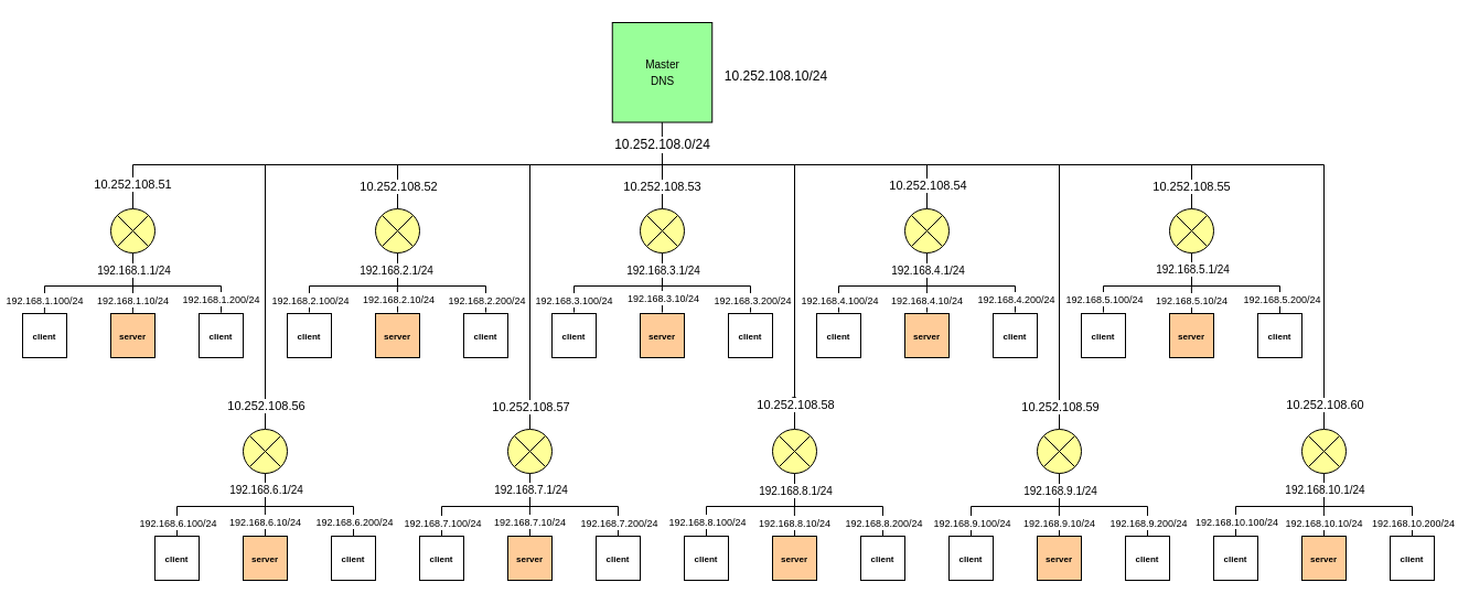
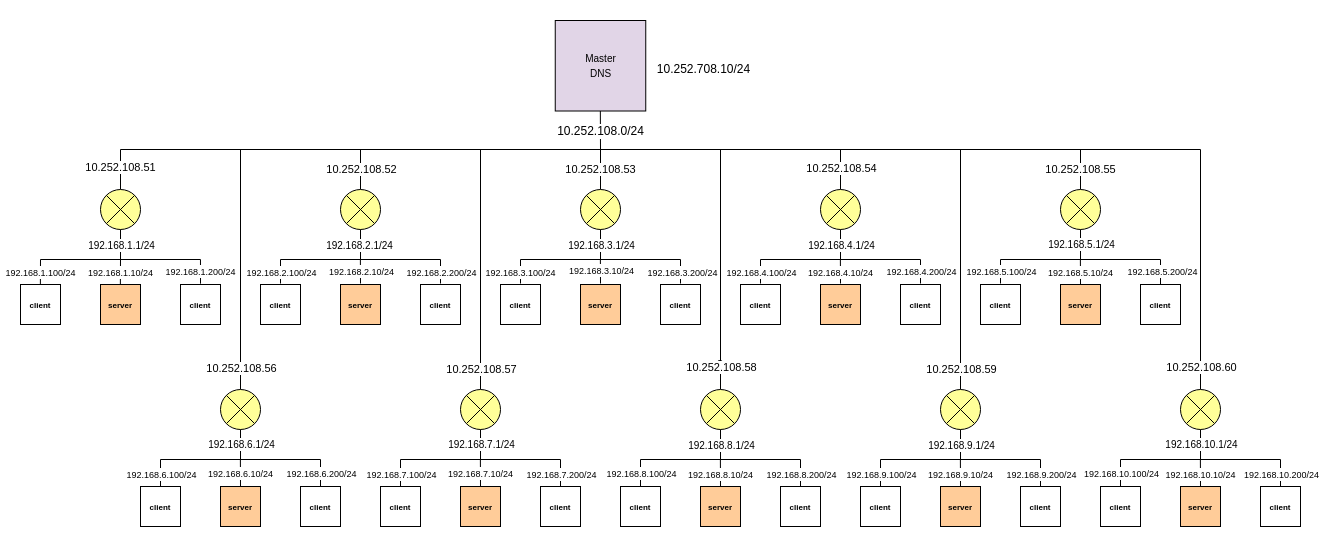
- <mxCell id="107" value="&lt;font style=&quot;font-size: 10px;&quot;&gt;Master&lt;/font&gt;&lt;div&gt;&lt;font style=&quot;font-size: 10px;&quot;&gt;DNS&lt;/font&gt;&lt;/div&gt;" style="whiteSpace=wrap;html=1;aspect=fixed;fillColor=#99FF99;" parent="104" vertex="1"><mxGeometry x="-15.25" y="-29" width="90.5" height="90.5" as="geometry" /></mxCell>
+ <mxCell id="107" value="&lt;font style=&quot;font-size: 10px;&quot;&gt;Master&lt;/font&gt;&lt;div&gt;&lt;font style=&quot;font-size: 10px;&quot;&gt;DNS&lt;/font&gt;&lt;/div&gt;" style="whiteSpace=wrap;html=1;aspect=fixed;fillColor=#e1d5e7;" parent="104" vertex="1"><mxGeometry x="-15.25" y="-29" width="90.5" height="90.5" as="geometry" /></mxCell>
- <mxCell id="208" value="&lt;font style=&quot;font-size: 12px;&quot;&gt;10.252.108.10/24&lt;/font&gt;" style="edgeLabel;html=1;align=center;verticalAlign=middle;resizable=0;points=[];" parent="2" vertex="1" connectable="0"><mxGeometry x="654.997" y="34.997" as="geometry"><mxPoint x="28" y="-15" as="offset" /></mxGeometry></mxCell>
+ <mxCell id="208" value="&lt;font style=&quot;font-size: 12px;&quot;&gt;10.252.708.10/24&lt;/font&gt;" style="edgeLabel;html=1;align=center;verticalAlign=middle;resizable=0;points=[];" parent="2" vertex="1" connectable="0"><mxGeometry x="654.997" y="34.997" as="geometry"><mxPoint x="28" y="-15" as="offset" /></mxGeometry></mxCell>
